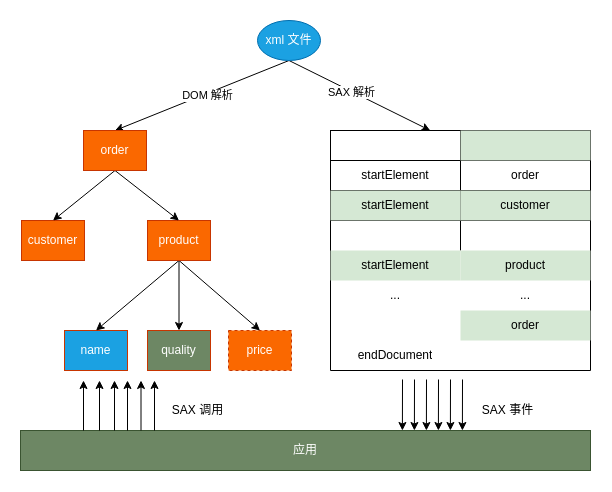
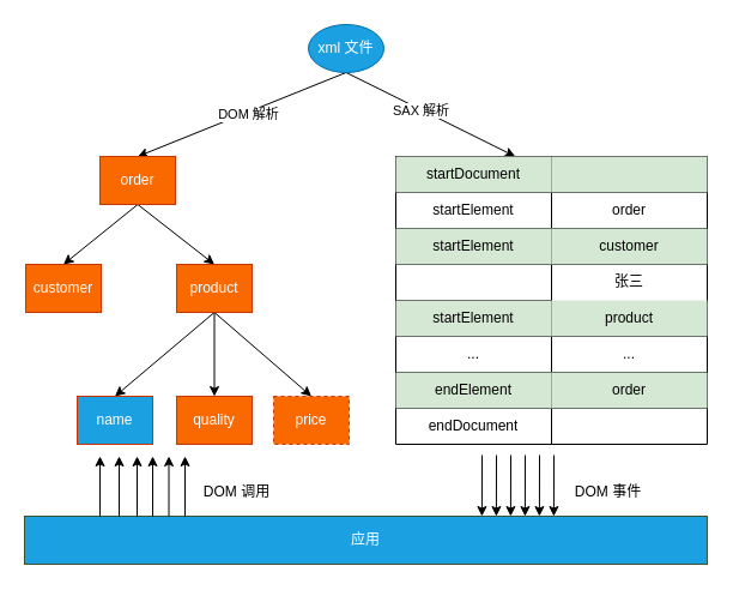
+ <mxCell id="35" value="&lt;span&gt;startDocument&lt;/span&gt;" style="shape=partialRectangle;html=1;whiteSpace=wrap;connectable=0;overflow=hidden;fillColor=#d5e8d4;top=0;left=0;bottom=0;right=0;strokeColor=#82b366;" vertex="1" parent="34"><mxGeometry width="130" height="30" as="geometry" /></mxCell>
+ <mxCell id="44" value="&lt;span&gt;张三&lt;/span&gt;" style="shape=partialRectangle;html=1;whiteSpace=wrap;connectable=0;overflow=hidden;fillColor=none;top=0;left=0;bottom=0;right=0;" vertex="1" parent="43"><mxGeometry x="130" width="130" height="30" as="geometry" /></mxCell>
+ <mxCell id="52" value="&lt;span&gt;endElement&lt;/span&gt;" style="shape=partialRectangle;html=1;whiteSpace=wrap;connectable=0;overflow=hidden;fillColor=#d5e8d4;top=0;left=0;bottom=0;right=0;strokeColor=#82b366;" vertex="1" parent="51"><mxGeometry width="130" height="30" as="geometry" /></mxCell>
- <mxCell id="8" value="quality" style="rounded=0;whiteSpace=wrap;html=1;fillColor=#6d8764;strokeColor=#C73500;fontColor=#ffffff;" vertex="1" parent="1"><mxGeometry x="147" y="330" width="63" height="40" as="geometry" /></mxCell>
+ <mxCell id="8" value="quality" style="rounded=0;whiteSpace=wrap;html=1;fillColor=#fa6800;strokeColor=#C73500;fontColor=#ffffff;" vertex="1" parent="1"><mxGeometry x="147" y="330" width="63" height="40" as="geometry" /></mxCell>
- <mxCell id="31" value="SAX 调用" style="text;html=1;align=center;verticalAlign=middle;resizable=0;points=[];autosize=1;" vertex="1" parent="1"><mxGeometry x="162" y="400" width="70" height="20" as="geometry" /></mxCell>
+ <mxCell id="31" value="DOM 调用" style="text;html=1;align=center;verticalAlign=middle;resizable=0;points=[];autosize=1;" vertex="1" parent="1"><mxGeometry x="162" y="400" width="70" height="20" as="geometry" /></mxCell>
- <mxCell id="32" value="SAX 事件" style="text;html=1;align=center;verticalAlign=middle;resizable=0;points=[];autosize=1;" vertex="1" parent="1"><mxGeometry x="472" y="400" width="70" height="20" as="geometry" /></mxCell>
+ <mxCell id="32" value="DOM 事件" style="text;html=1;align=center;verticalAlign=middle;resizable=0;points=[];autosize=1;" vertex="1" parent="1"><mxGeometry x="472" y="400" width="70" height="20" as="geometry" /></mxCell>
- <mxCell id="18" value="应用" style="rounded=0;whiteSpace=wrap;html=1;fillColor=#6d8764;strokeColor=#3A5431;fontColor=#ffffff;" vertex="1" parent="1"><mxGeometry x="20" y="430" width="570" height="40" as="geometry" /></mxCell>
+ <mxCell id="18" value="应用" style="rounded=0;whiteSpace=wrap;html=1;fillColor=#1ba1e2;strokeColor=#3A5431;fontColor=#ffffff;" vertex="1" parent="1"><mxGeometry x="20" y="430" width="570" height="40" as="geometry" /></mxCell>
